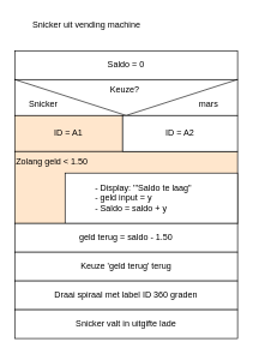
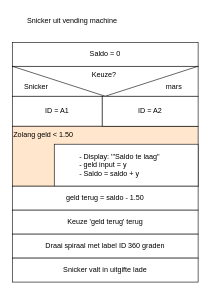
- <mxCell id="5" value="ID = A1" style="rounded=0;whiteSpace=wrap;html=1;verticalAlign=middle;align=center;fillColor=#ffe6cc;" parent="1" vertex="1"><mxGeometry x="20" y="160" width="150" height="50" as="geometry" /></mxCell>
+ <mxCell id="5" value="ID = A1" style="rounded=0;whiteSpace=wrap;html=1;verticalAlign=middle;align=center;" parent="1" vertex="1"><mxGeometry x="20" y="160" width="150" height="50" as="geometry" /></mxCell>
